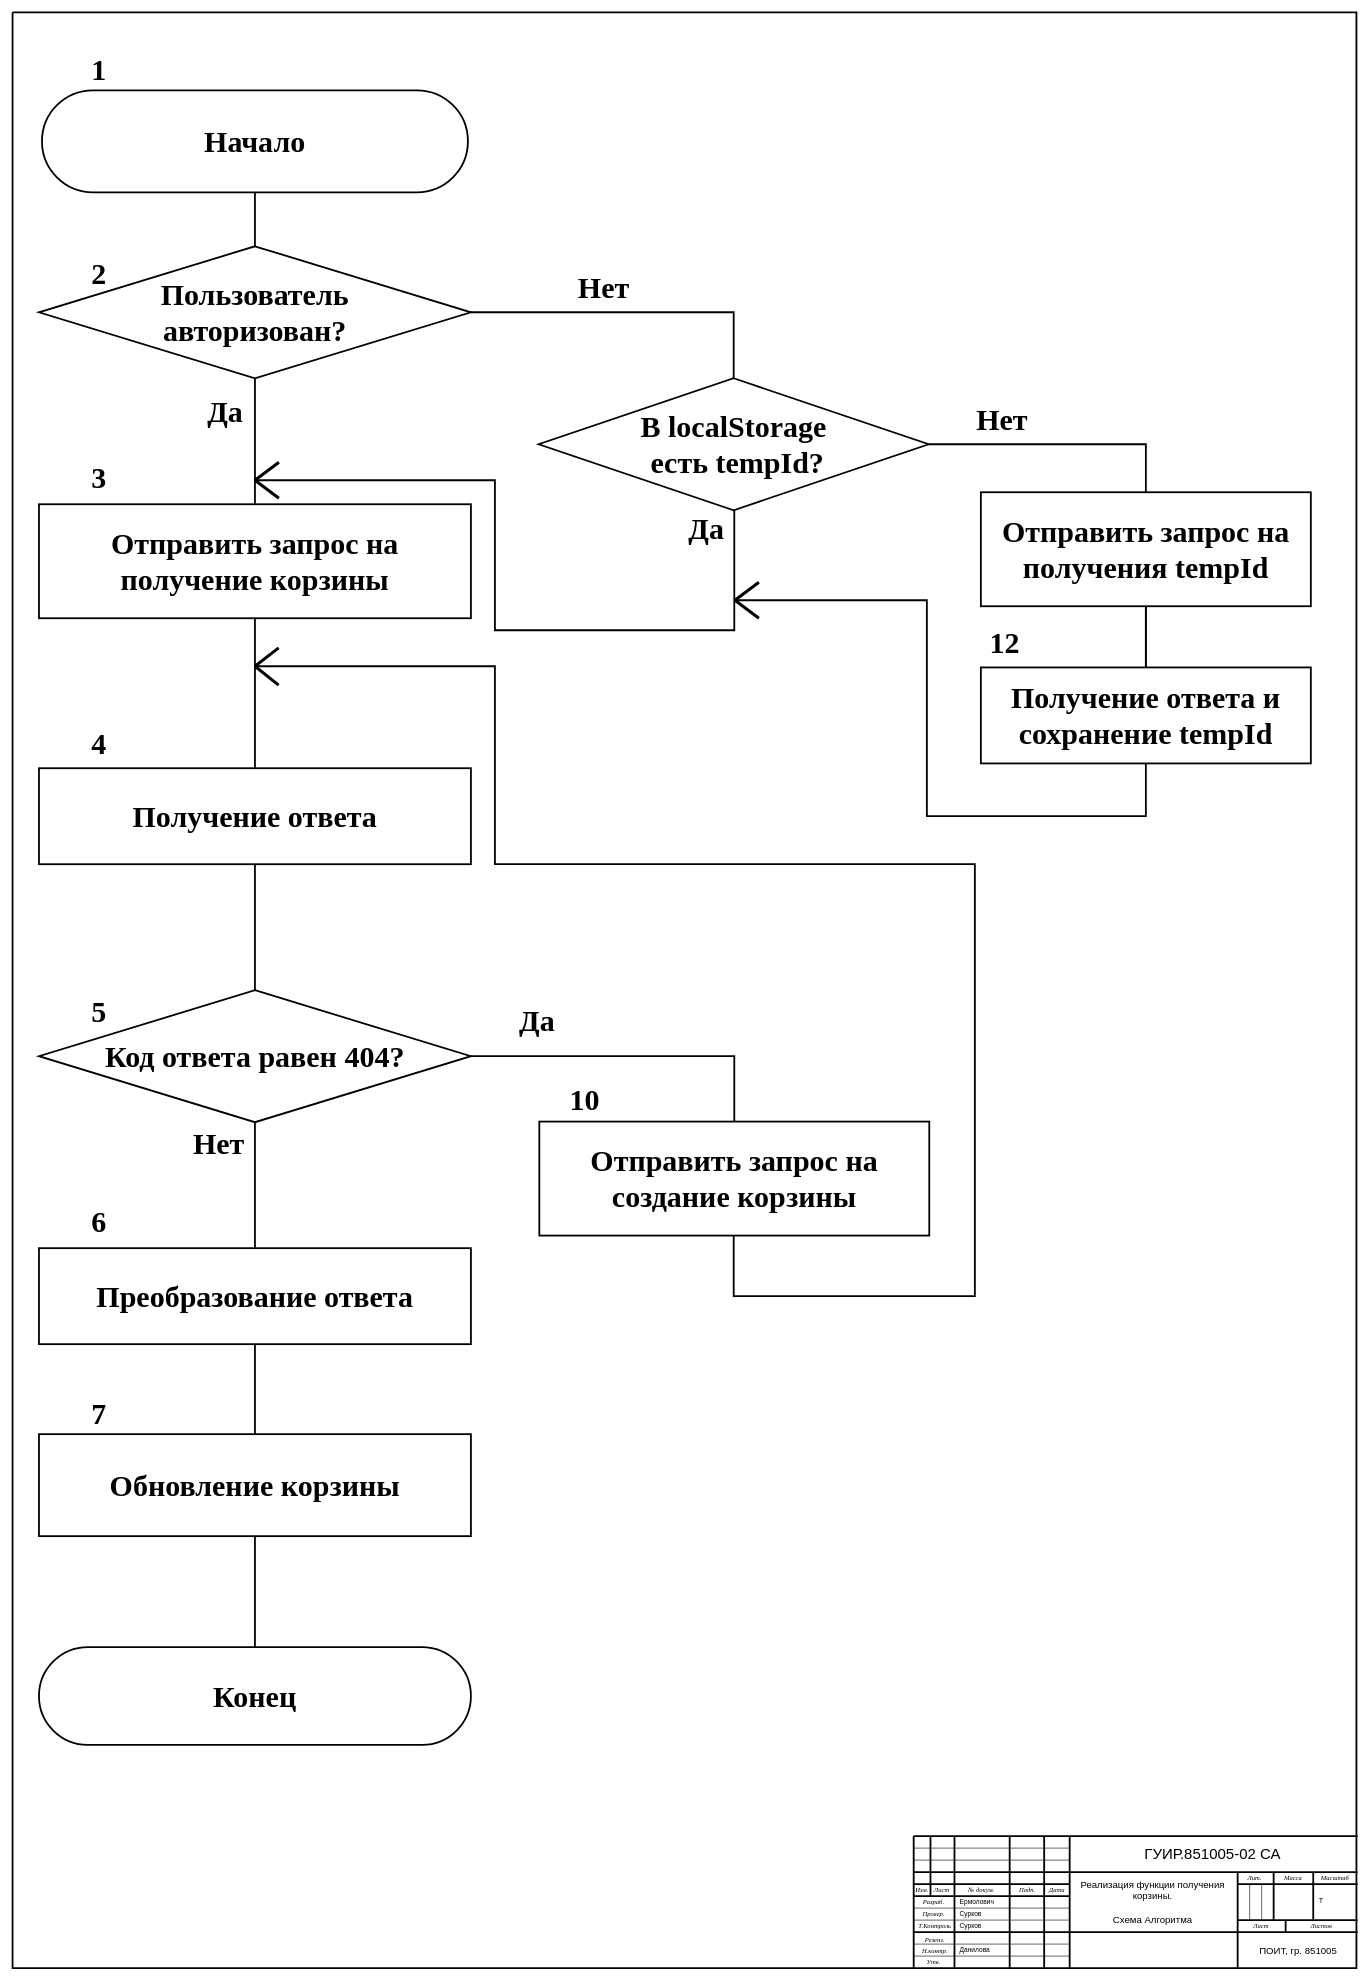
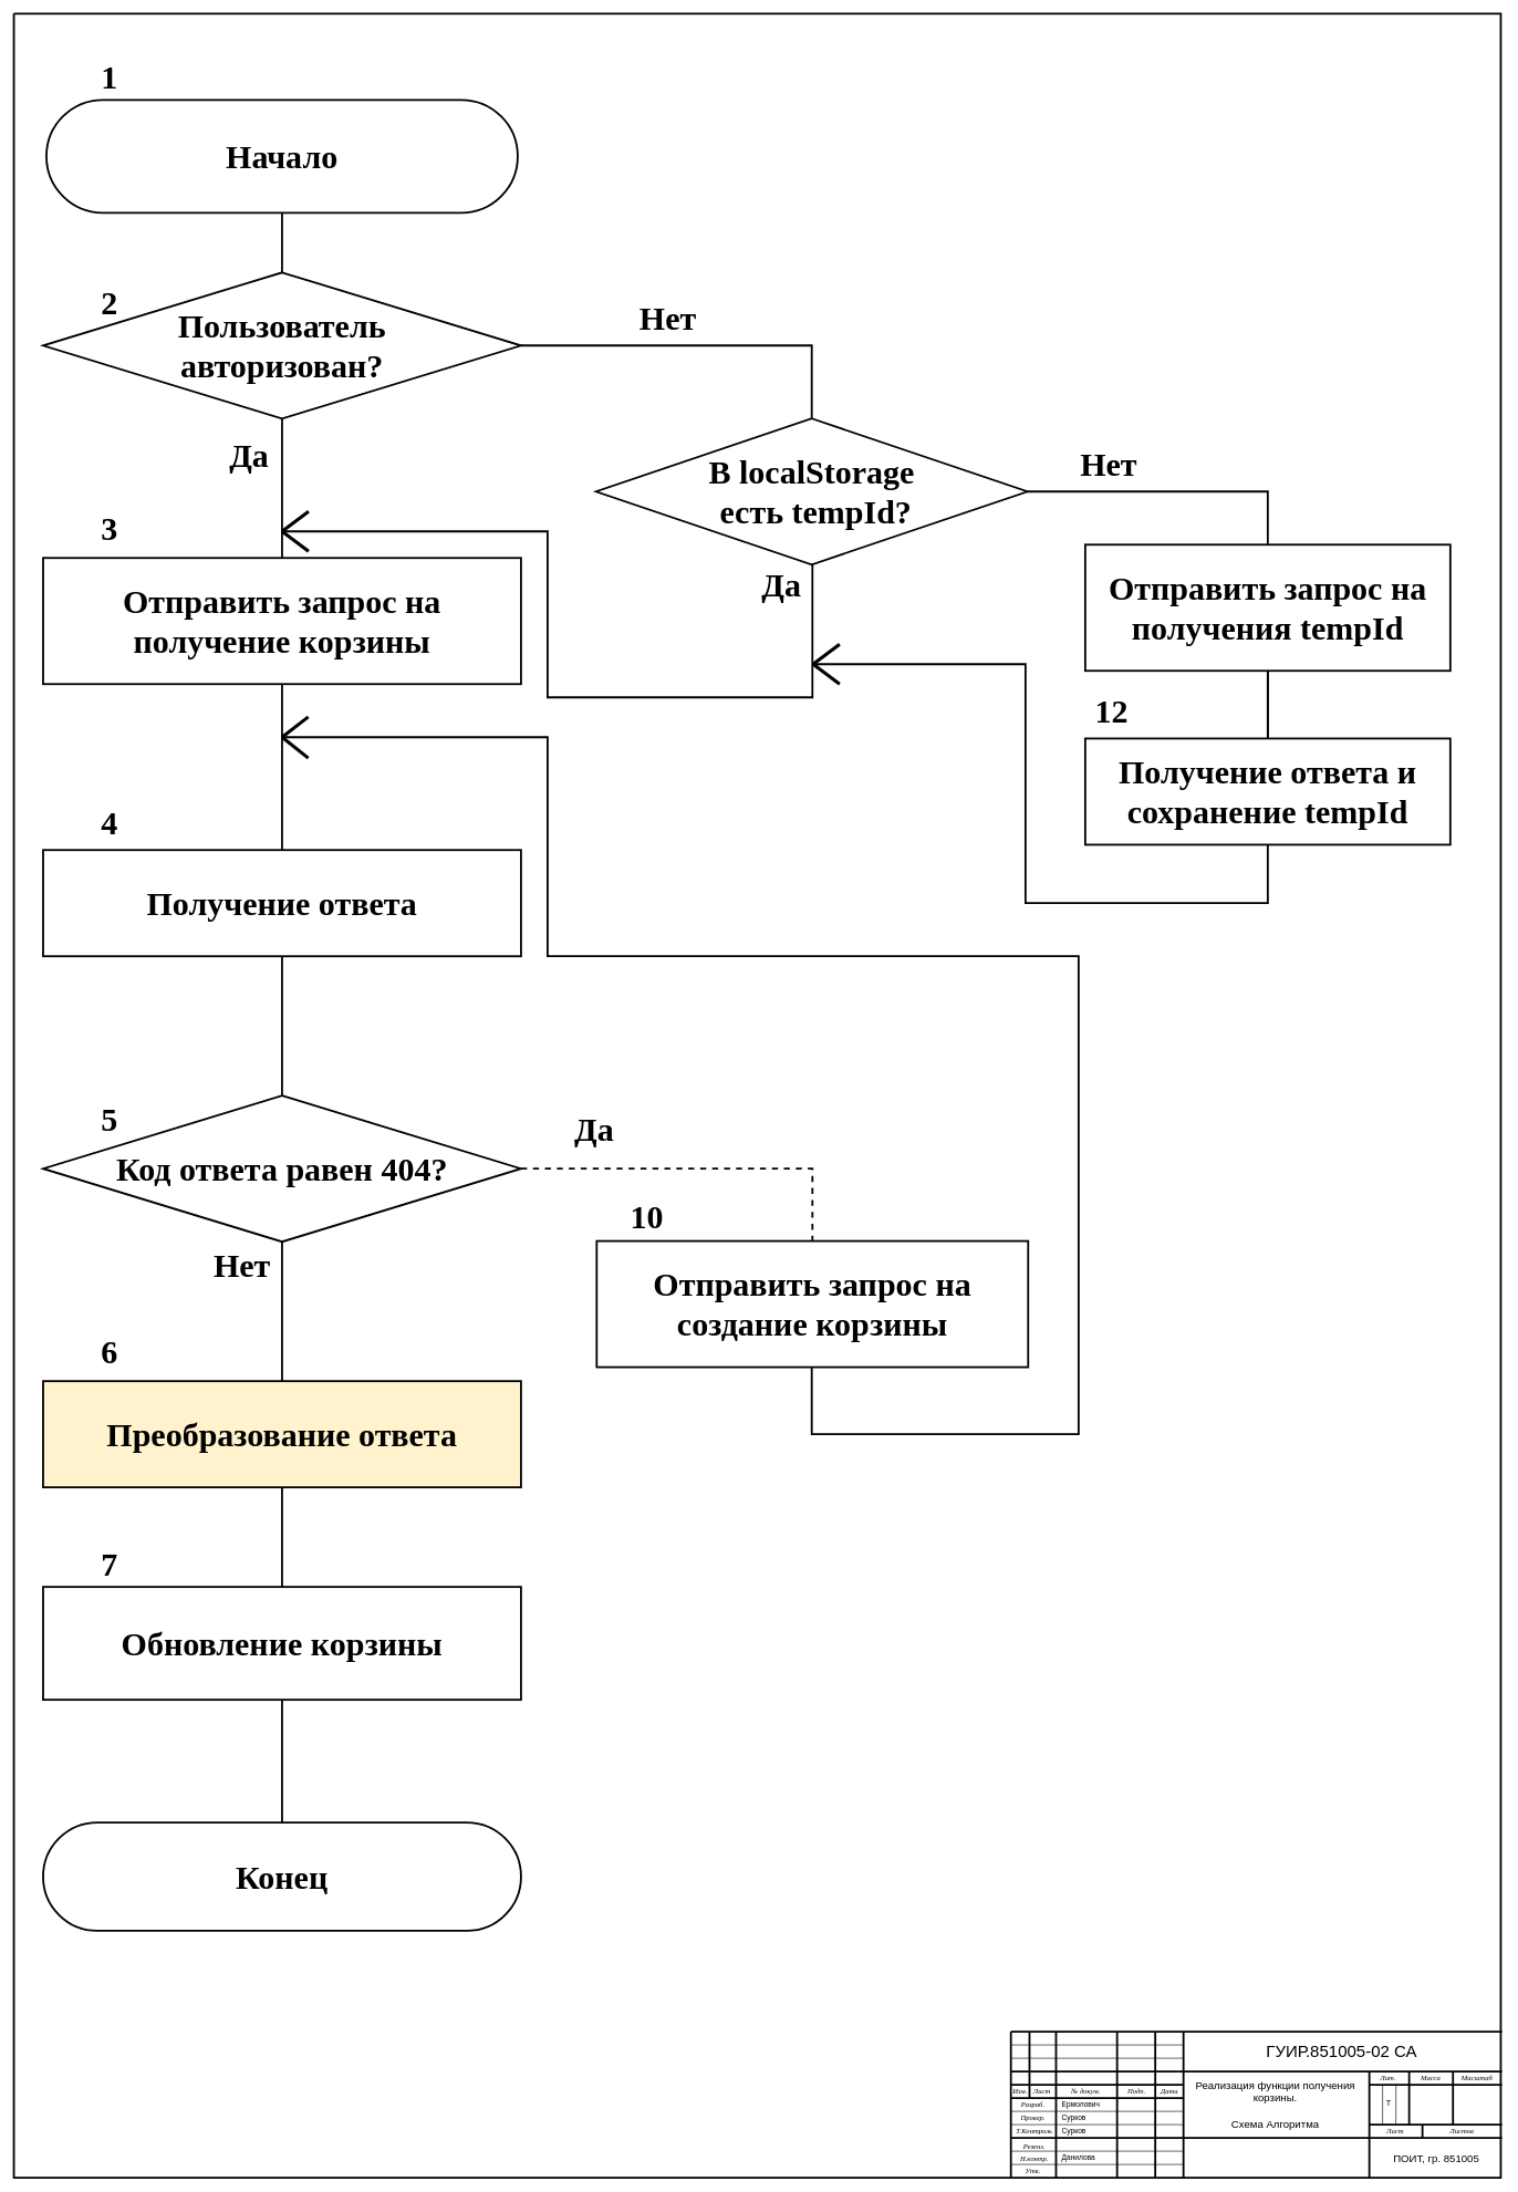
- <mxCell id="92" value="Да" style="edgeStyle=orthogonalEdgeStyle;rounded=0;orthogonalLoop=1;jettySize=auto;html=1;exitX=1;exitY=0.5;exitDx=0;exitDy=0;entryX=0.5;entryY=0;entryDx=0;entryDy=0;fontFamily=Times New Roman;fontSize=50;endArrow=none;endFill=0;strokeWidth=3;fontStyle=1" parent="1" source="93" target="95" edge="1"><mxGeometry x="-0.6" y="60" relative="1" as="geometry"><Array as="points"><mxPoint x="1223" y="1760" /></Array><mxPoint as="offset" /></mxGeometry></mxCell>
+ <mxCell id="92" value="Да" style="edgeStyle=orthogonalEdgeStyle;rounded=0;orthogonalLoop=1;jettySize=auto;html=1;exitX=1;exitY=0.5;exitDx=0;exitDy=0;entryX=0.5;entryY=0;entryDx=0;entryDy=0;fontFamily=Times New Roman;fontSize=50;endArrow=none;endFill=0;strokeWidth=3;fontStyle=1;dashed=1;" parent="1" source="93" target="95" edge="1"><mxGeometry x="-0.6" y="60" relative="1" as="geometry"><Array as="points"><mxPoint x="1223" y="1760" /></Array><mxPoint as="offset" /></mxGeometry></mxCell>
- <mxCell id="66" value="&lt;b style=&quot;font-size: 50px;&quot;&gt;Преобразование ответа&lt;/b&gt;" style="rounded=0;whiteSpace=wrap;html=1;fontSize=50;fontFamily=Times New Roman;strokeWidth=3;" parent="1" vertex="1"><mxGeometry x="64" y="2080" width="720" height="160" as="geometry" /></mxCell>
+ <mxCell id="66" value="&lt;b style=&quot;font-size: 50px;&quot;&gt;Преобразование ответа&lt;/b&gt;" style="rounded=0;whiteSpace=wrap;html=1;fontSize=50;fontFamily=Times New Roman;strokeWidth=3;fillColor=#fff2cc;" parent="1" vertex="1"><mxGeometry x="64" y="2080" width="720" height="160" as="geometry" /></mxCell>
- <mxCell id="51" value="T" style="text;html=1;align=center;verticalAlign=middle;resizable=0;points=[];autosize=1;strokeColor=none;fillColor=none;" parent="1" vertex="1"><mxGeometry x="2190.5" y="3158" width="20" height="20" as="geometry" /></mxCell>
+ <mxCell id="51" value="T" style="text;html=1;align=center;verticalAlign=middle;resizable=0;points=[];autosize=1;strokeColor=none;fillColor=none;" parent="1" vertex="1"><mxGeometry x="2080.5" y="3158" width="20" height="20" as="geometry" /></mxCell>
